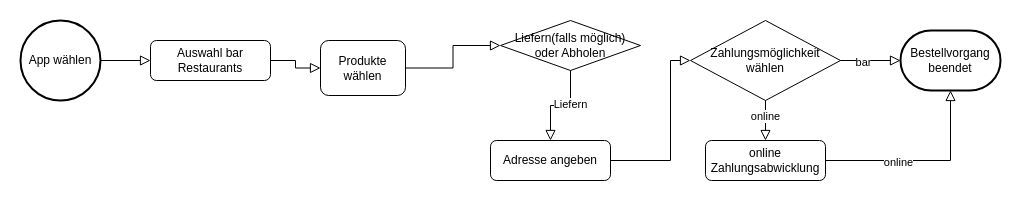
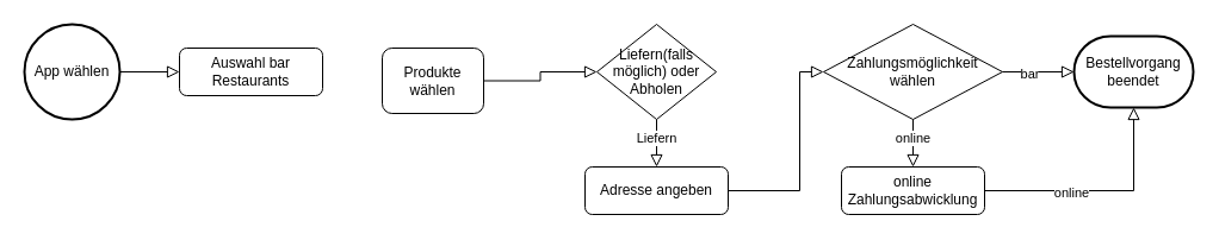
- <mxCell id="7" value="Liefern(falls möglich) oder Abholen" style="rhombus;whiteSpace=wrap;html=1;" vertex="1" parent="1"><mxGeometry x="500" y="20" width="140" height="50" as="geometry" /></mxCell>
+ <mxCell id="7" value="Liefern(falls möglich) oder Abholen" style="rhombus;whiteSpace=wrap;html=1;" vertex="1" parent="1"><mxGeometry x="500" y="20" width="100" height="80" as="geometry" /></mxCell>
- <mxCell id="5" value="" style="rounded=0;html=1;jettySize=auto;orthogonalLoop=1;fontSize=11;endArrow=block;endFill=0;endSize=8;strokeWidth=1;shadow=0;labelBackgroundColor=none;edgeStyle=orthogonalEdgeStyle;exitX=1;exitY=0.5;exitDx=0;exitDy=0;entryX=0;entryY=0.5;entryDx=0;entryDy=0;" edge="1" parent="1" source="3" target="4"><mxGeometry relative="1" as="geometry"><mxPoint x="280" y="59.79" as="sourcePoint" /><mxPoint x="320" y="60" as="targetPoint" /></mxGeometry></mxCell>
